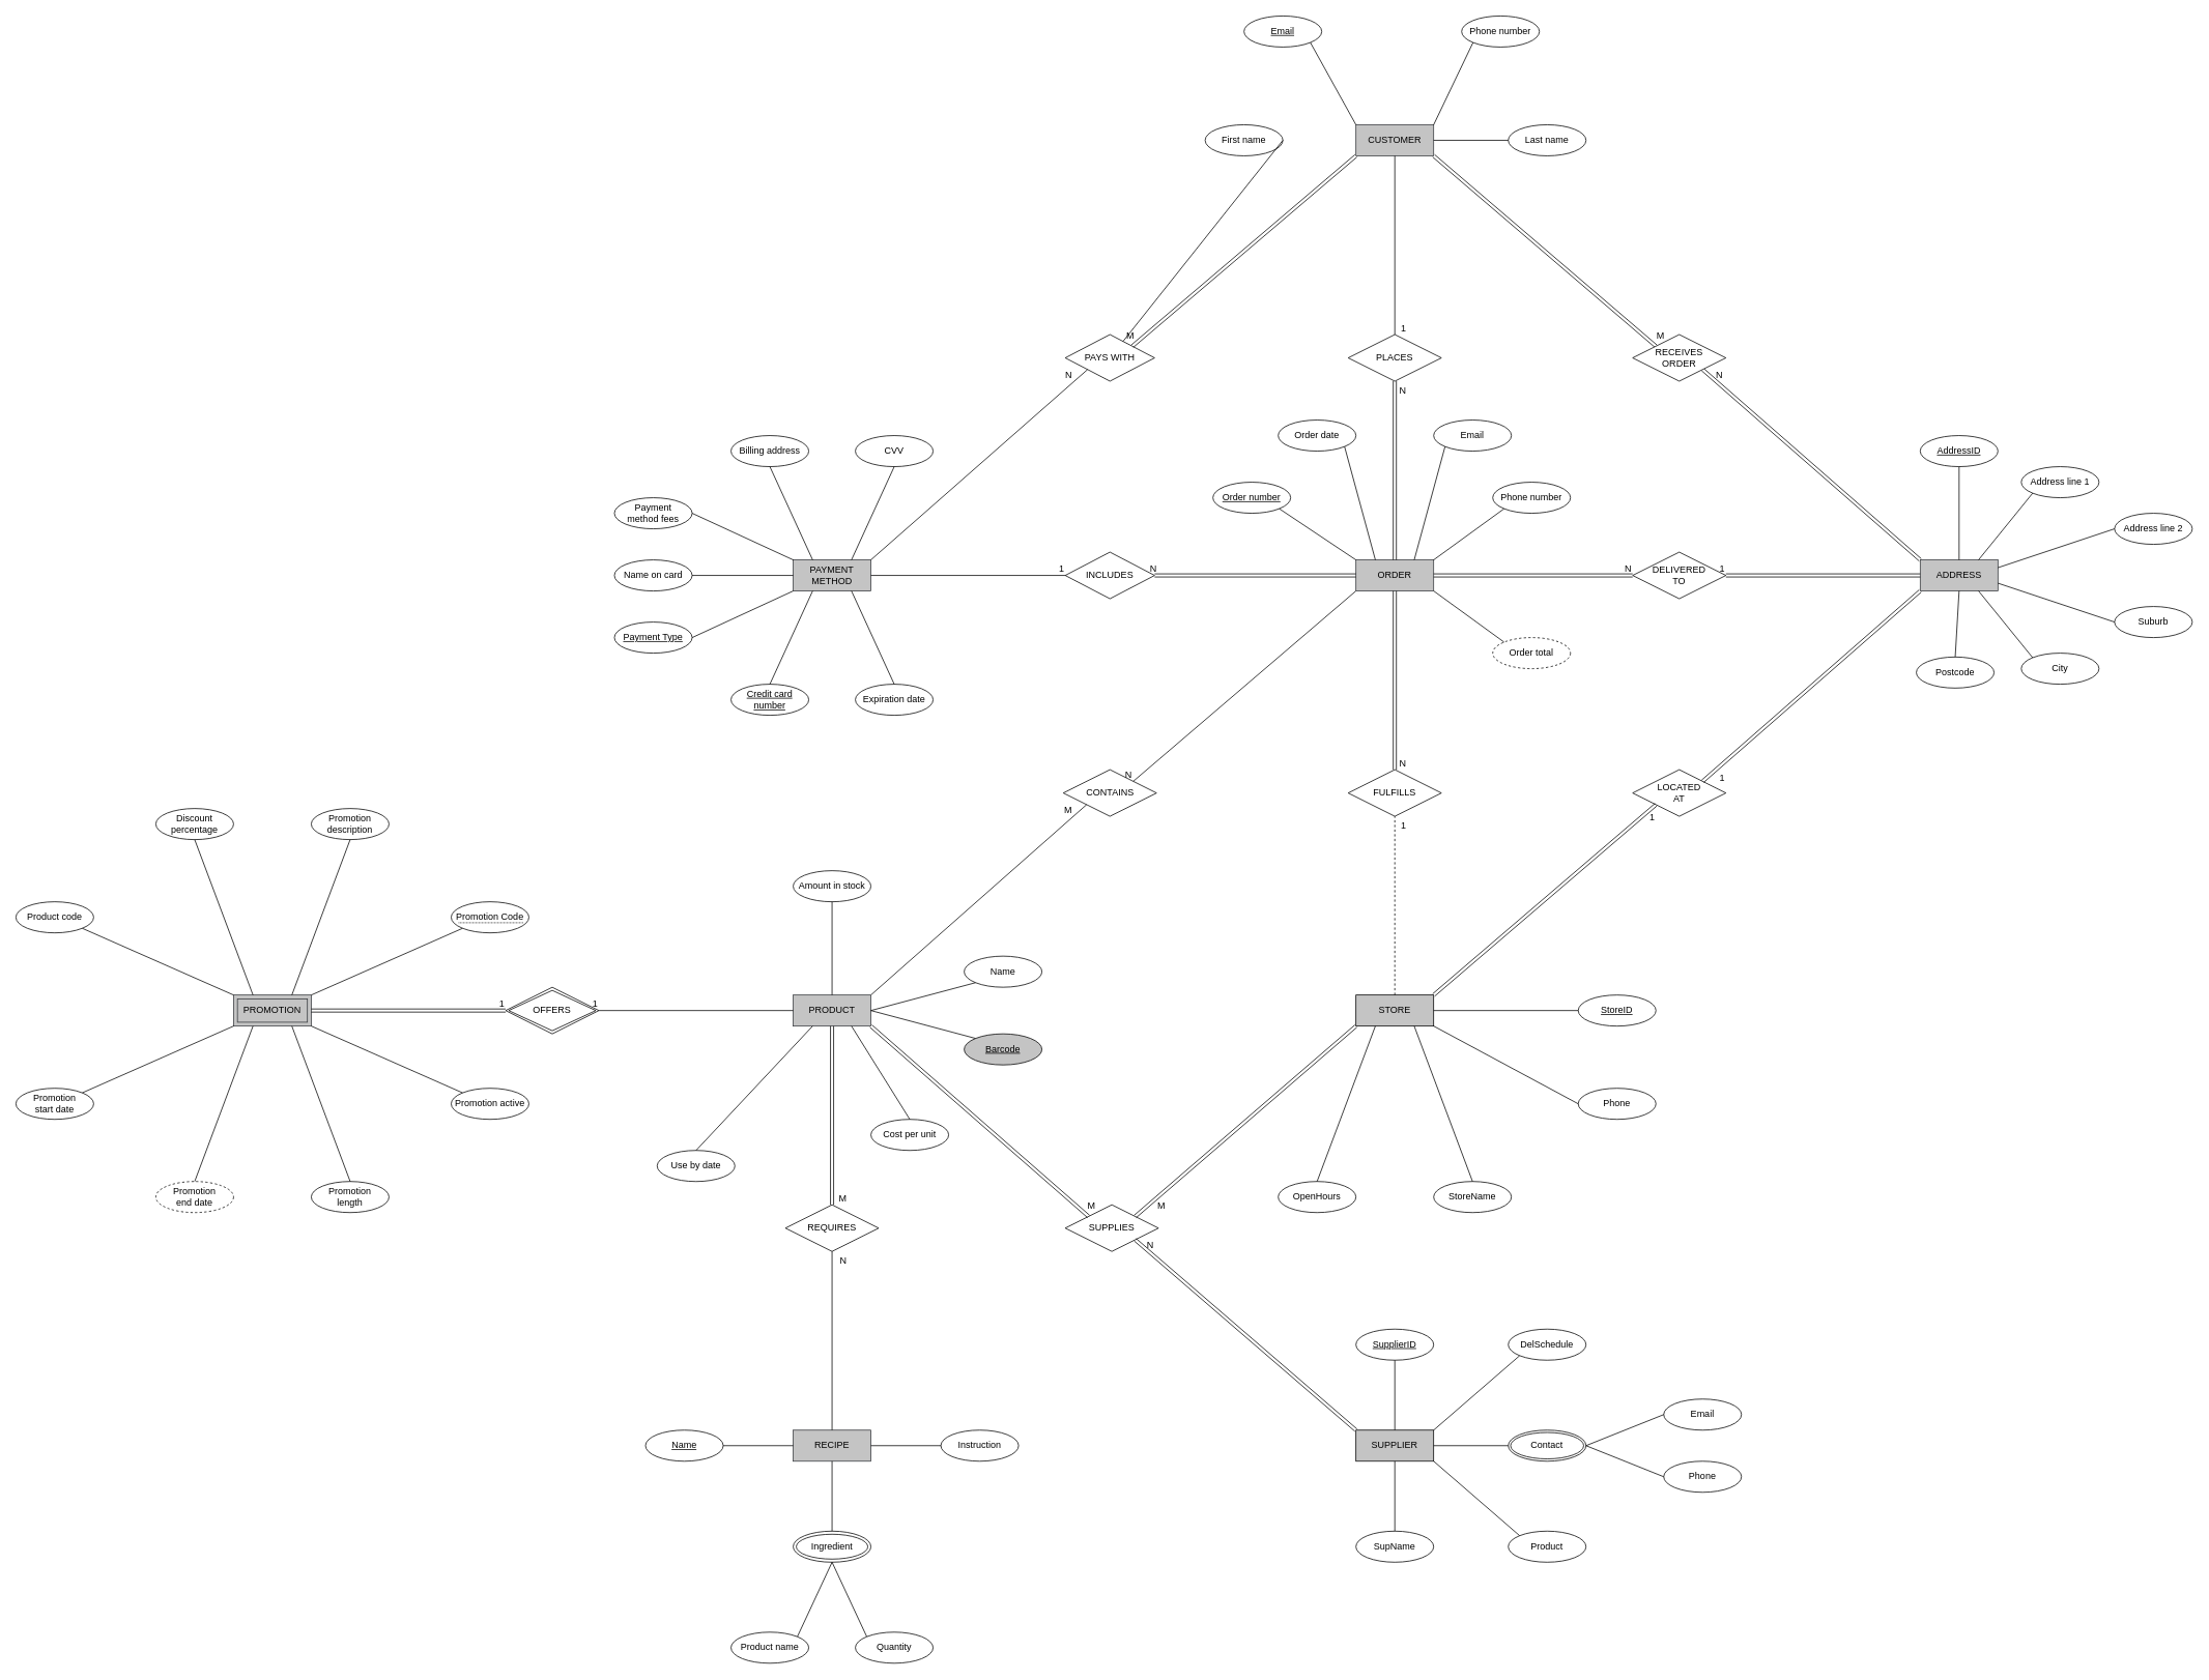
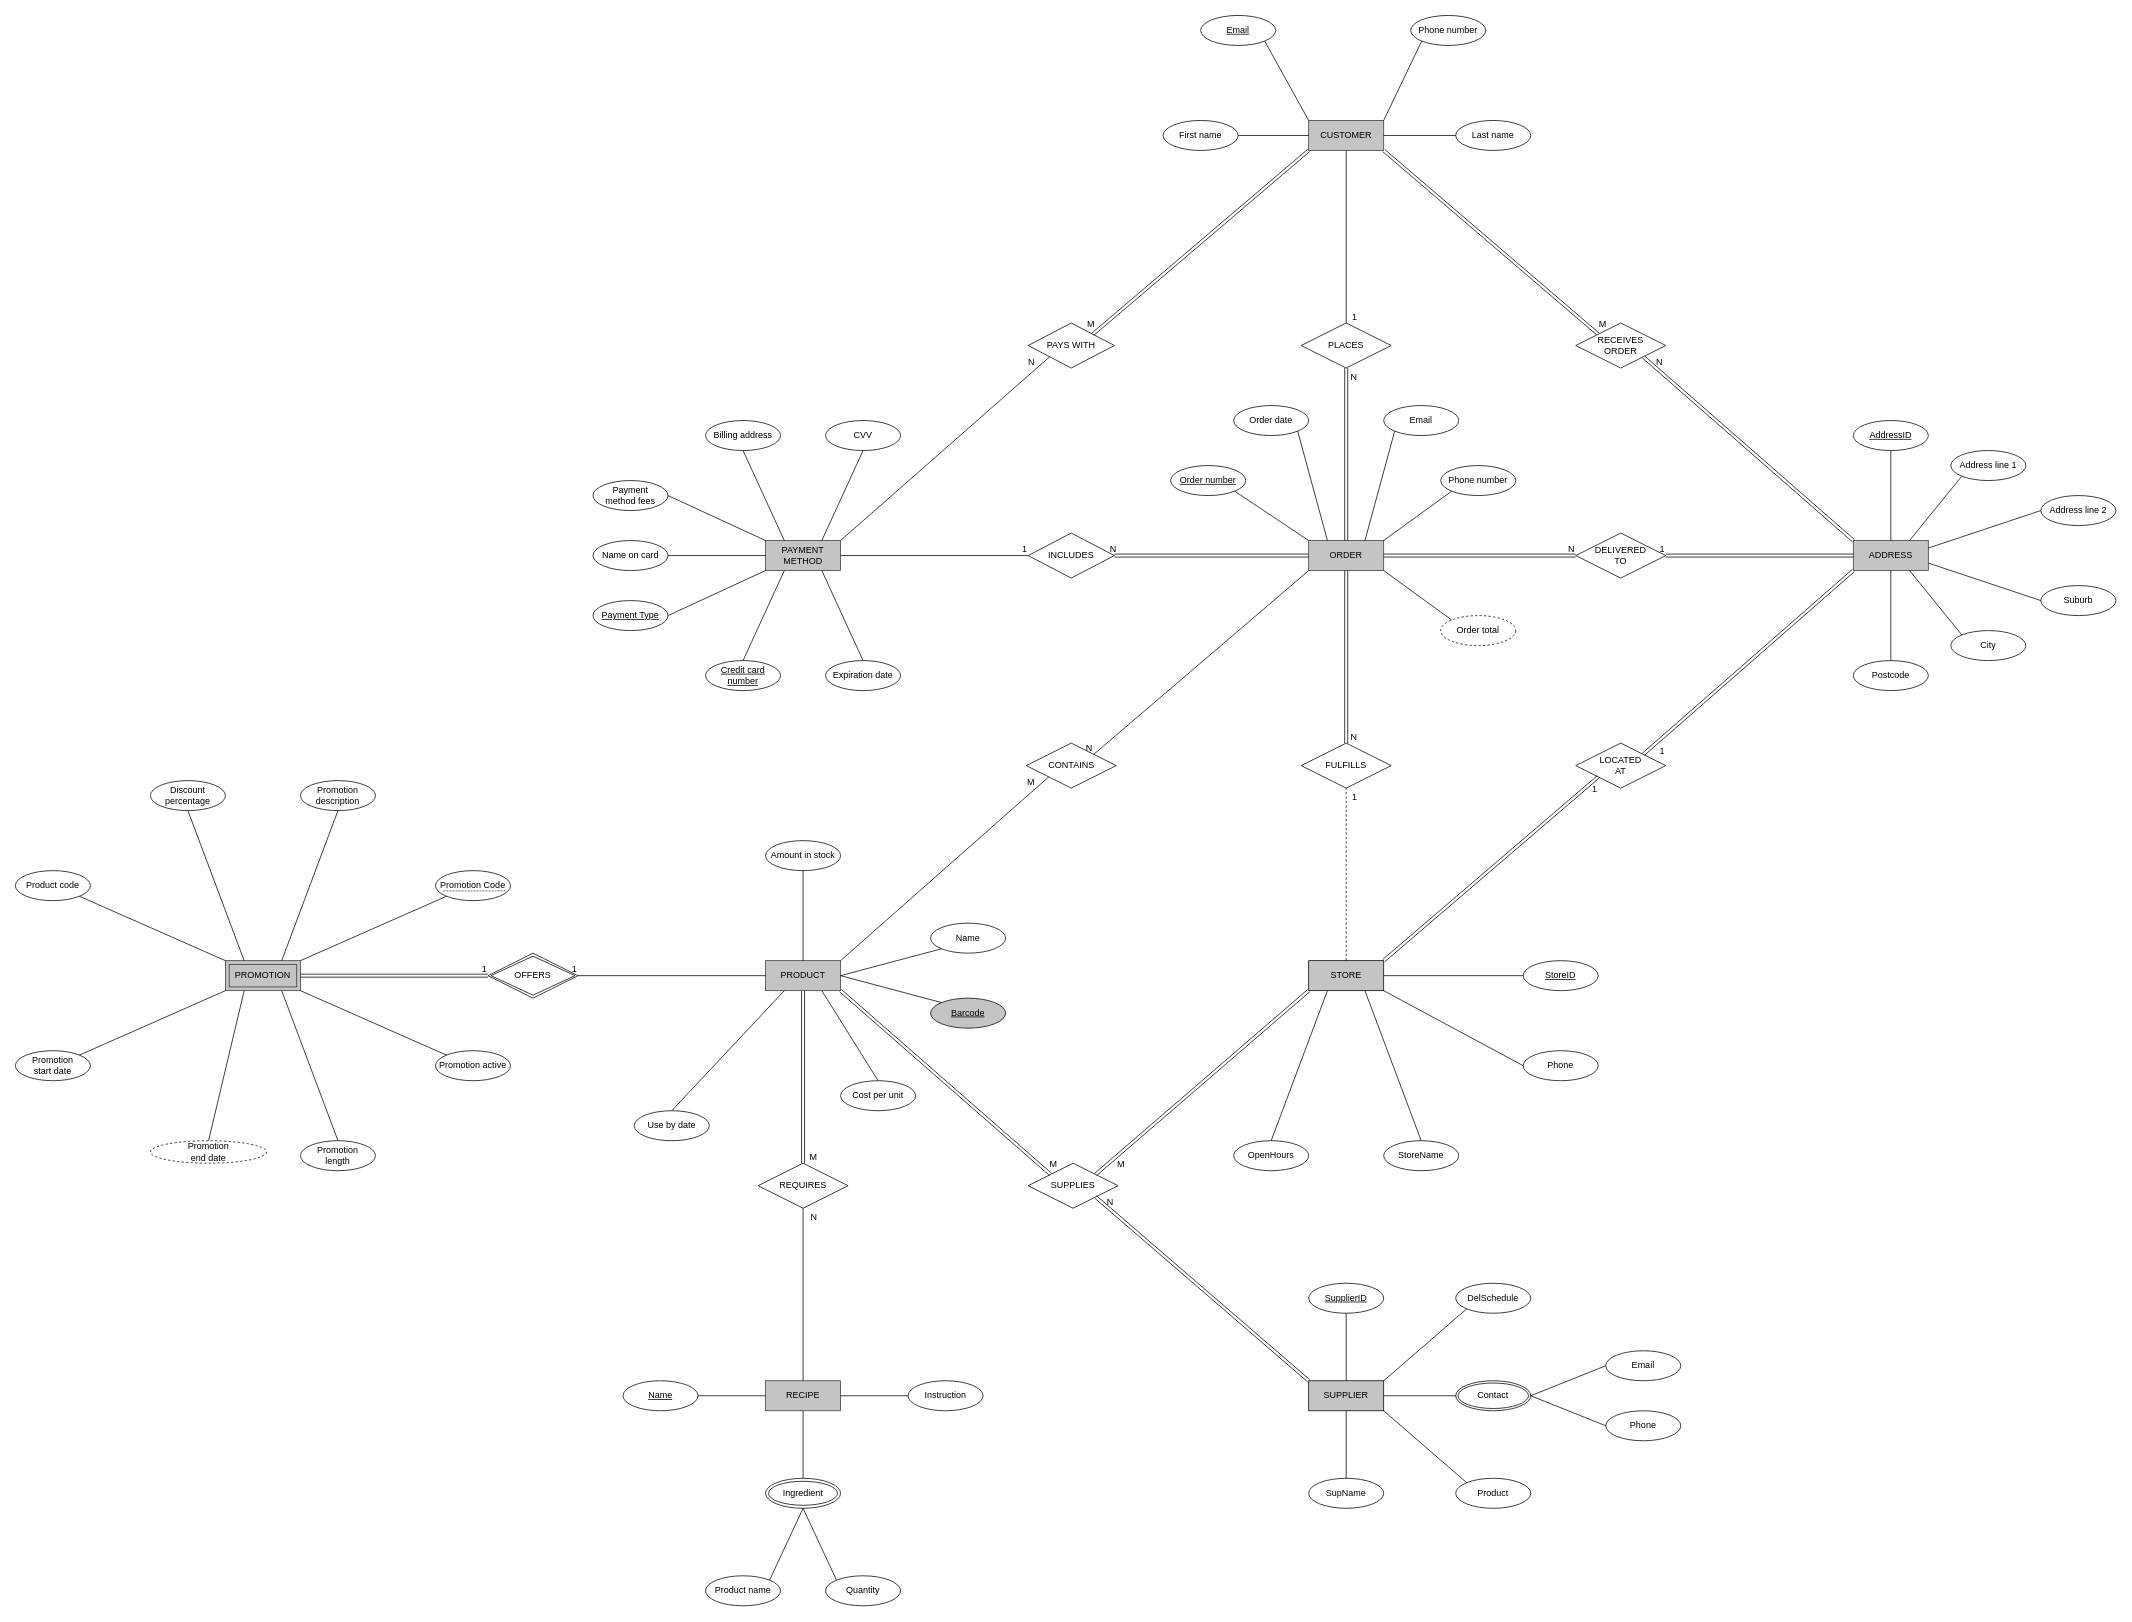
- <mxCell id="74" value="" style="endArrow=none;html=1;rounded=0;exitX=1;exitY=0.5;exitDx=0;exitDy=0;" parent="1" source="69" target="12" edge="1"><mxGeometry relative="1" as="geometry"><mxPoint x="1770" y="300" as="sourcePoint" /><mxPoint x="1930" y="300" as="targetPoint" /></mxGeometry></mxCell>
+ <mxCell id="74" value="" style="endArrow=none;html=1;rounded=0;entryX=0;entryY=0.5;entryDx=0;entryDy=0;exitX=1;exitY=0.5;exitDx=0;exitDy=0;" parent="1" source="69" target="3" edge="1"><mxGeometry relative="1" as="geometry"><mxPoint x="1770" y="300" as="sourcePoint" /><mxPoint x="1930" y="300" as="targetPoint" /></mxGeometry></mxCell>
- <mxCell id="94" value="Postcode" style="ellipse;whiteSpace=wrap;html=1;align=center;" parent="1" vertex="1"><mxGeometry x="2465" y="845" width="100" height="40" as="geometry" /></mxCell>
+ <mxCell id="94" value="Postcode" style="ellipse;whiteSpace=wrap;html=1;align=center;" parent="1" vertex="1"><mxGeometry x="2470" y="880" width="100" height="40" as="geometry" /></mxCell>
- <mxCell id="131" value="Promotion&lt;br&gt;end date" style="ellipse;whiteSpace=wrap;html=1;align=center;dashed=1" parent="1" vertex="1"><mxGeometry x="200" y="1520" width="100" height="40" as="geometry" /></mxCell>
+ <mxCell id="131" value="Promotion&lt;br&gt;end date" style="ellipse;whiteSpace=wrap;html=1;align=center;dashed=1" parent="1" vertex="1"><mxGeometry x="200" y="1520" width="155" height="30" as="geometry" /></mxCell>
